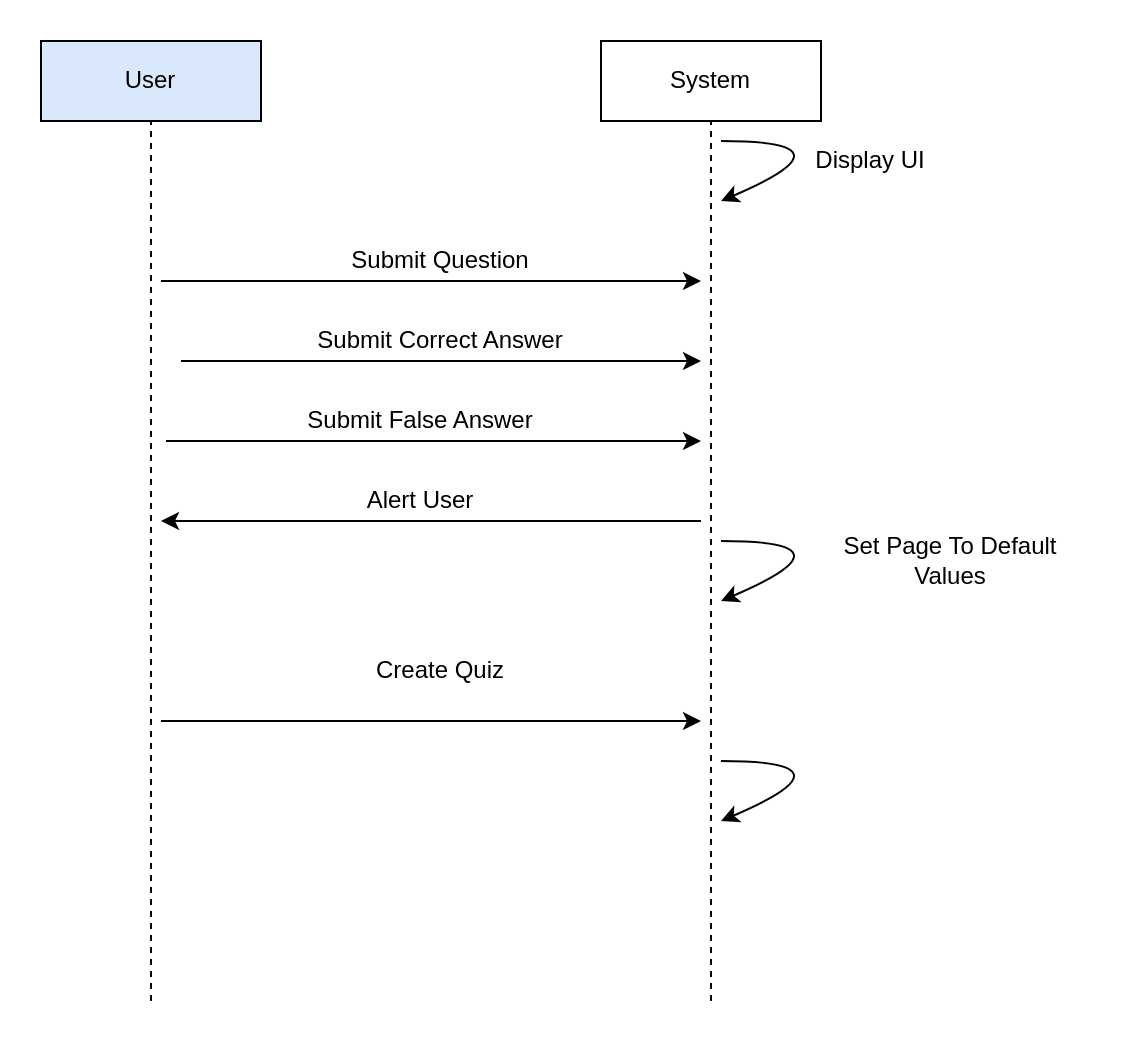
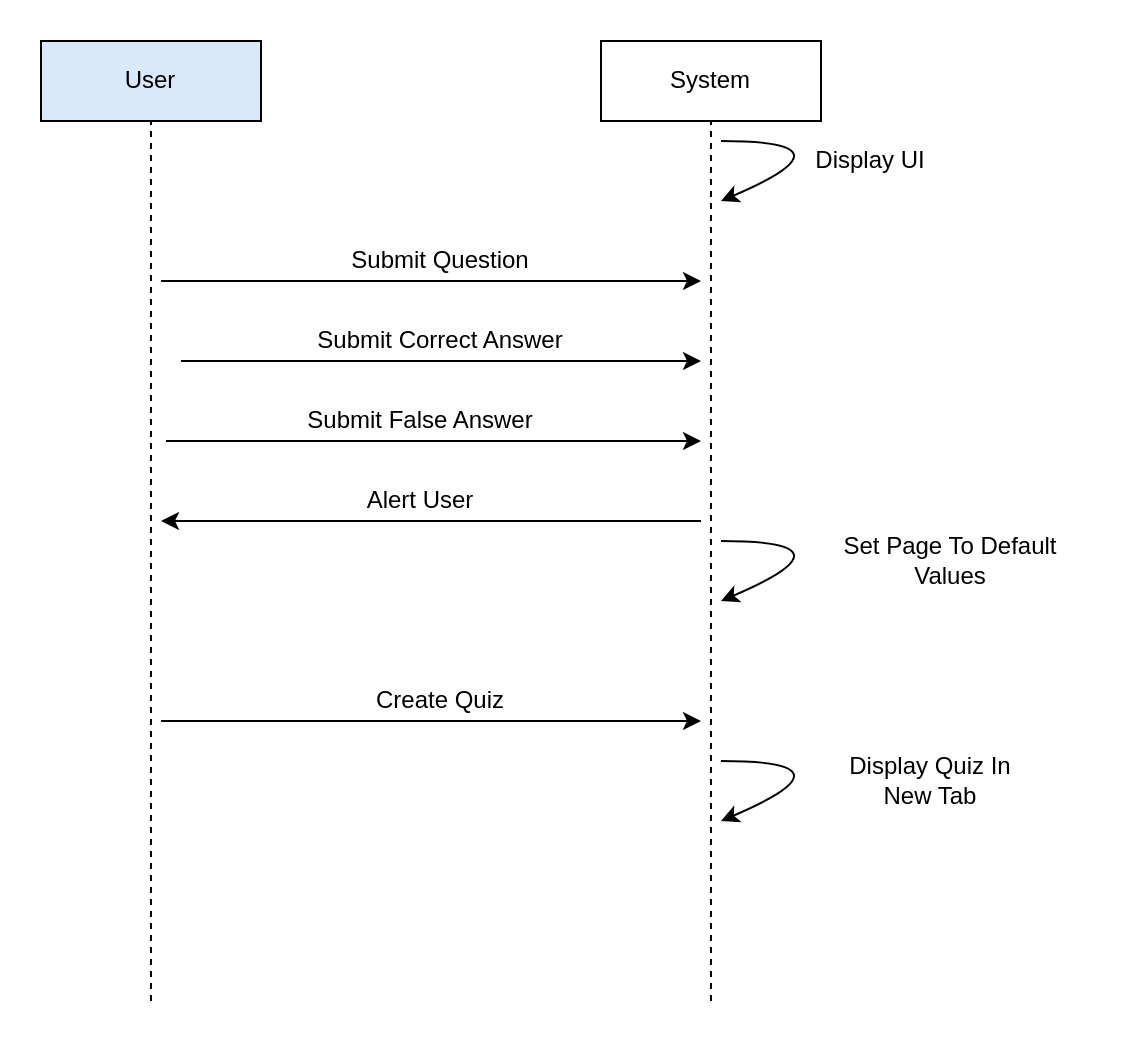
- <mxCell id="19" value="Create Quiz" style="text;html=1;strokeColor=none;fillColor=none;align=center;verticalAlign=middle;whiteSpace=wrap;rounded=0;" vertex="1" parent="1"><mxGeometry x="185" y="325" width="70" height="20" as="geometry" /></mxCell>
+ <mxCell id="19" value="Create Quiz" style="text;html=1;strokeColor=none;fillColor=none;align=center;verticalAlign=middle;whiteSpace=wrap;rounded=0;" vertex="1" parent="1"><mxGeometry x="185" y="340" width="70" height="20" as="geometry" /></mxCell>
+ <mxCell id="21" value="Display Quiz In New Tab" style="text;html=1;strokeColor=none;fillColor=none;align=center;verticalAlign=middle;whiteSpace=wrap;rounded=0;" vertex="1" parent="1"><mxGeometry x="420" y="380" width="90" height="20" as="geometry" /></mxCell>
